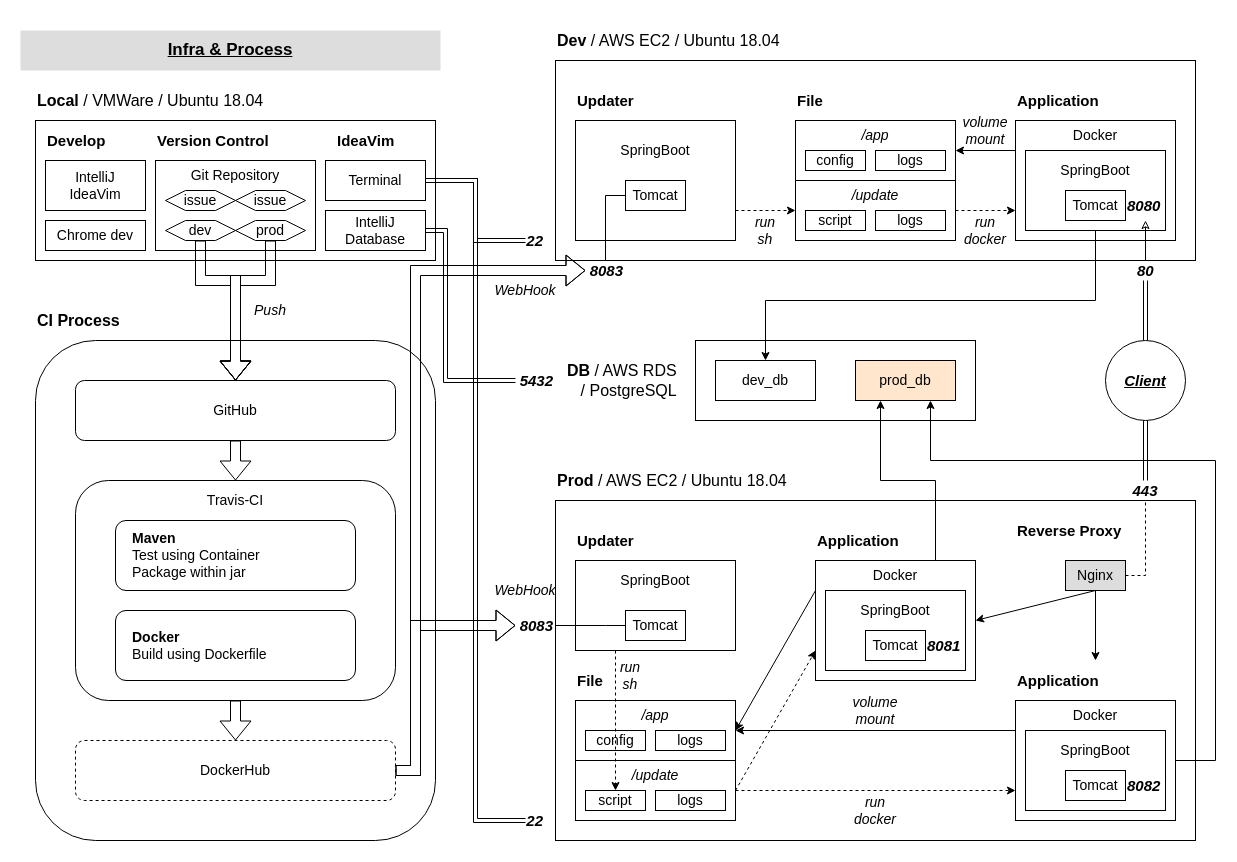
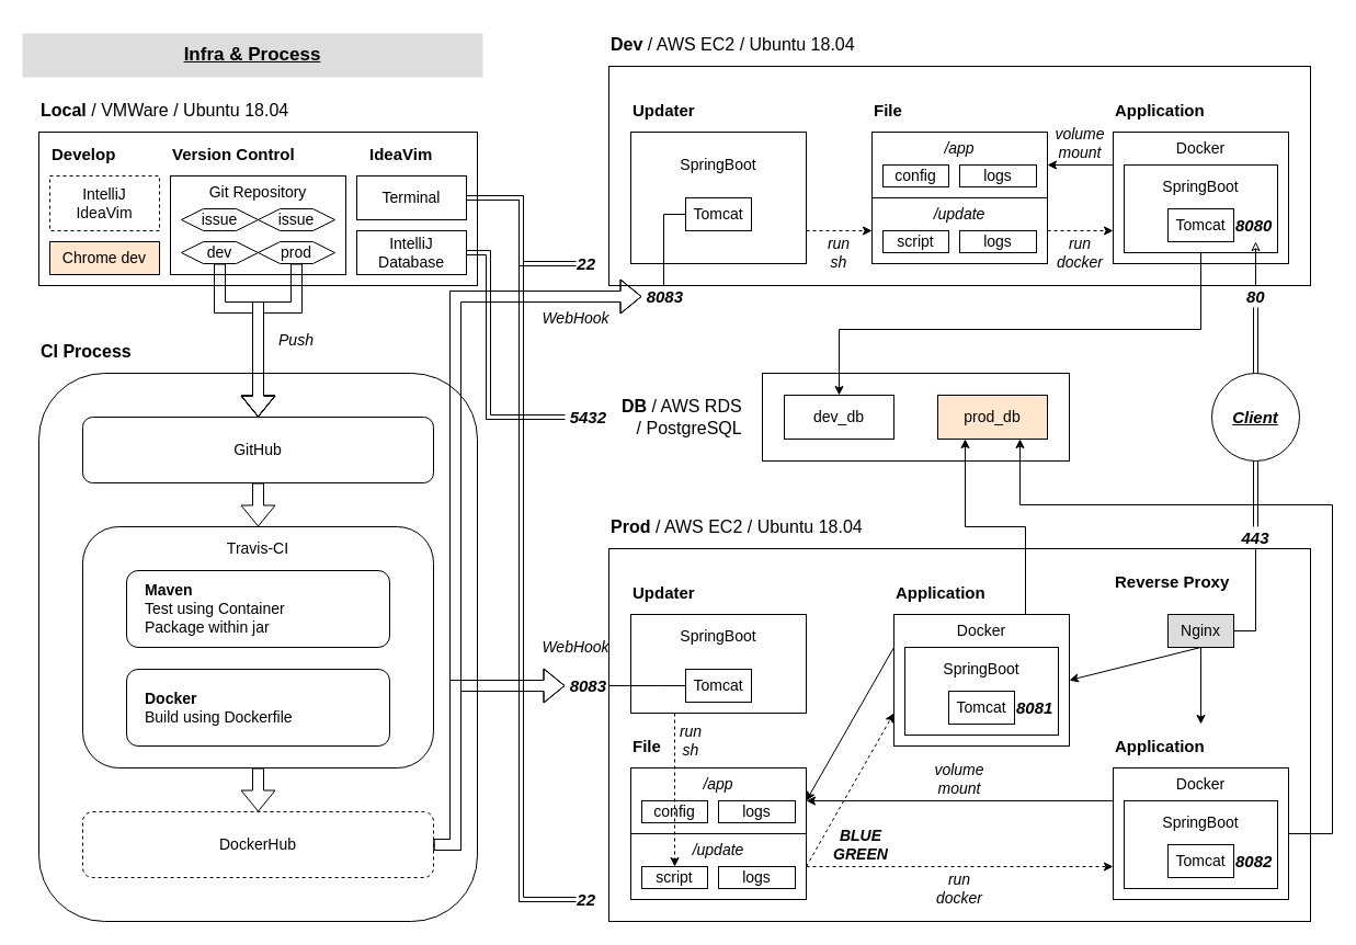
- <mxCell id="116" value="IntelliJ&lt;br&gt;IdeaVim" style="rounded=0;whiteSpace=wrap;html=1;fillColor=none;fontSize=14;align=center;verticalAlign=middle;" parent="1" vertex="1"><mxGeometry x="45" y="160" width="100" height="50" as="geometry" /></mxCell>
+ <mxCell id="116" value="IntelliJ&lt;br&gt;IdeaVim" style="rounded=0;whiteSpace=wrap;html=1;fillColor=none;fontSize=14;align=center;verticalAlign=middle;dashed=1;" parent="1" vertex="1"><mxGeometry x="45" y="160" width="100" height="50" as="geometry" /></mxCell>
- <mxCell id="117" value="Chrome dev" style="rounded=0;whiteSpace=wrap;html=1;align=center;verticalAlign=middle;fontSize=14;" parent="1" vertex="1"><mxGeometry x="45" y="220" width="100" height="30" as="geometry" /></mxCell>
+ <mxCell id="117" value="Chrome dev" style="rounded=0;whiteSpace=wrap;html=1;align=center;verticalAlign=middle;fontSize=14;fillColor=#ffe6cc;" parent="1" vertex="1"><mxGeometry x="45" y="220" width="100" height="30" as="geometry" /></mxCell>
- <mxCell id="90" style="edgeStyle=orthogonalEdgeStyle;rounded=0;orthogonalLoop=1;jettySize=auto;html=1;exitX=1;exitY=0.5;exitDx=0;exitDy=0;entryX=0.5;entryY=1;entryDx=0;entryDy=0;fontSize=15;endArrow=none;endFill=0;dashed=1;" parent="1" source="83" target="120" edge="1"><mxGeometry relative="1" as="geometry"><mxPoint x="1135" y="560" as="sourcePoint" /><Array as="points"><mxPoint x="1145" y="575" /><mxPoint x="1145" y="500" /></Array></mxGeometry></mxCell>
+ <mxCell id="90" style="edgeStyle=orthogonalEdgeStyle;rounded=0;orthogonalLoop=1;jettySize=auto;html=1;exitX=1;exitY=0.5;exitDx=0;exitDy=0;entryX=0.5;entryY=1;entryDx=0;entryDy=0;fontSize=15;endArrow=none;endFill=0;" parent="1" source="83" target="120" edge="1"><mxGeometry relative="1" as="geometry"><mxPoint x="1135" y="560" as="sourcePoint" /><Array as="points"><mxPoint x="1145" y="575" /><mxPoint x="1145" y="500" /></Array></mxGeometry></mxCell>
+ <mxCell id="87" value="BLUE&lt;br&gt;GREEN" style="text;html=1;strokeColor=none;fillColor=none;align=center;verticalAlign=middle;whiteSpace=wrap;rounded=0;fontSize=14;fontStyle=3" parent="1" vertex="1"><mxGeometry x="755" y="760" width="60" height="20" as="geometry" /></mxCell>
